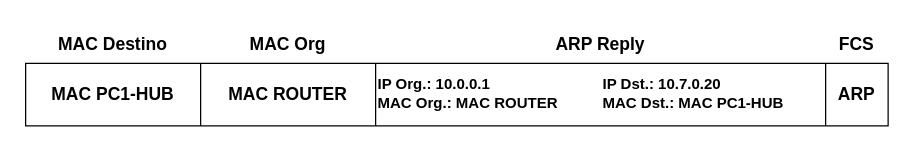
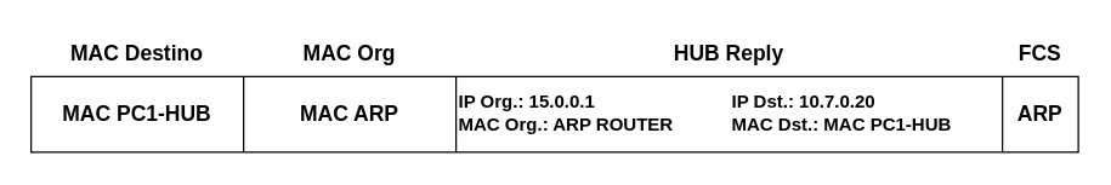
- <mxCell id="16" value="ARP Reply" style="text;html=1;align=center;verticalAlign=middle;whiteSpace=wrap;rounded=0;fontStyle=1;fontSize=14;" parent="1" vertex="1"><mxGeometry x="300" y="20" width="360" height="30" as="geometry" /></mxCell>
+ <mxCell id="16" value="HUB Reply" style="text;html=1;align=center;verticalAlign=middle;whiteSpace=wrap;rounded=0;fontStyle=1;fontSize=14;" parent="1" vertex="1"><mxGeometry x="300" y="20" width="360" height="30" as="geometry" /></mxCell>
- <mxCell id="11" value="IP Org.: 10.0.0.1" style="text;html=1;align=left;verticalAlign=middle;whiteSpace=wrap;rounded=0;fontStyle=1;fontSize=12;" parent="1" vertex="1"><mxGeometry x="300" y="57" width="180" height="20" as="geometry" /></mxCell>
+ <mxCell id="11" value="IP Org.: 15.0.0.1" style="text;html=1;align=left;verticalAlign=middle;whiteSpace=wrap;rounded=0;fontStyle=1;fontSize=12;" parent="1" vertex="1"><mxGeometry x="300" y="57" width="180" height="20" as="geometry" /></mxCell>
- <mxCell id="8" value="MAC ROUTER" style="text;html=1;align=center;verticalAlign=middle;whiteSpace=wrap;rounded=0;fontStyle=1;fontSize=14;" parent="1" vertex="1"><mxGeometry x="160" y="50" width="140" height="50" as="geometry" /></mxCell>
+ <mxCell id="8" value="MAC ARP" style="text;html=1;align=center;verticalAlign=middle;whiteSpace=wrap;rounded=0;fontStyle=1;fontSize=14;" parent="1" vertex="1"><mxGeometry x="160" y="50" width="140" height="50" as="geometry" /></mxCell>
- <mxCell id="13" value="MAC Org.: MAC ROUTER" style="text;html=1;align=left;verticalAlign=middle;whiteSpace=wrap;rounded=0;fontStyle=1;fontSize=12;" parent="1" vertex="1"><mxGeometry x="300" y="72" width="180" height="20" as="geometry" /></mxCell>
+ <mxCell id="13" value="MAC Org.: ARP ROUTER" style="text;html=1;align=left;verticalAlign=middle;whiteSpace=wrap;rounded=0;fontStyle=1;fontSize=12;" parent="1" vertex="1"><mxGeometry x="300" y="72" width="180" height="20" as="geometry" /></mxCell>
